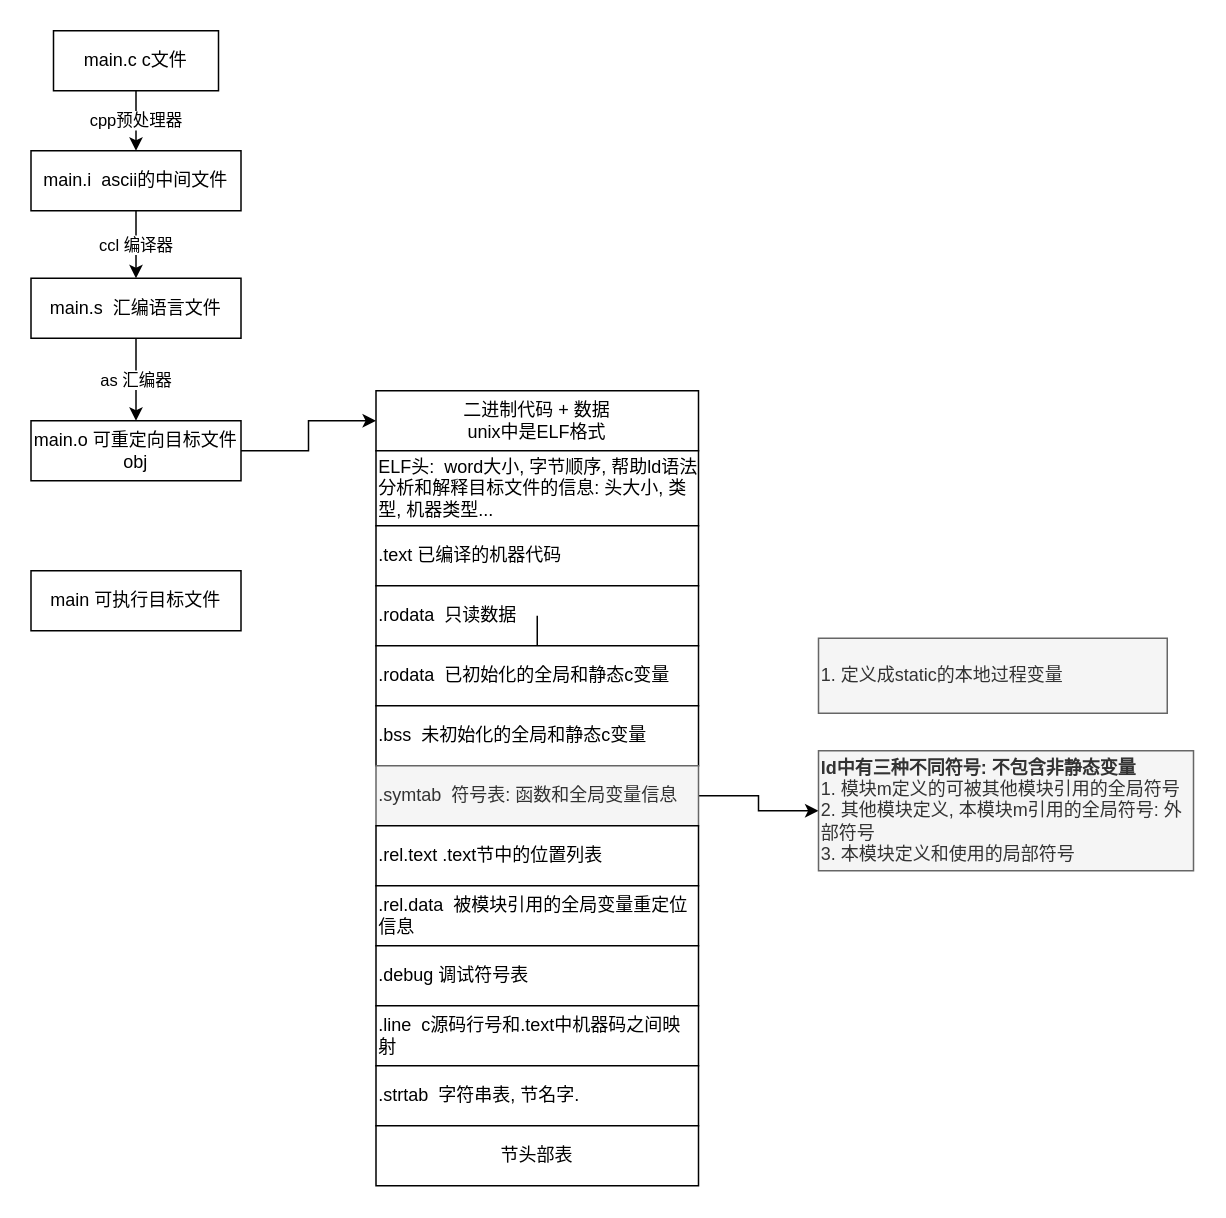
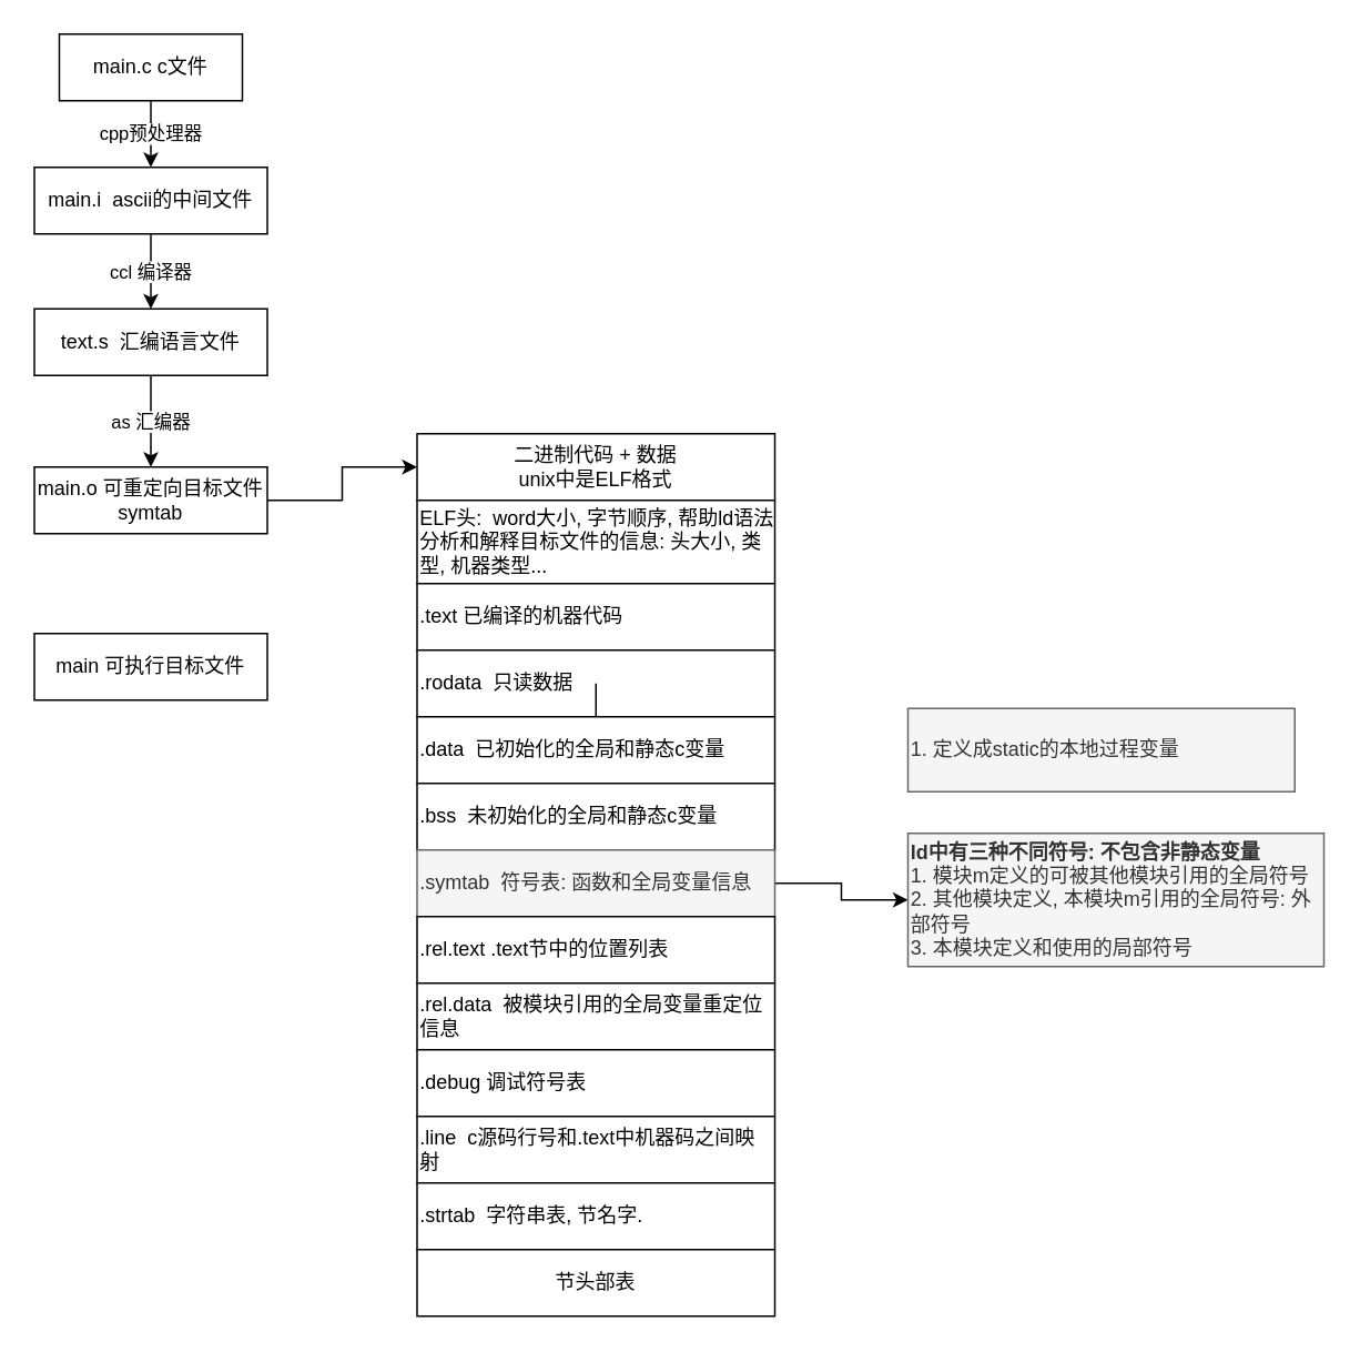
- <mxCell id="7" value="main.s&amp;nbsp; 汇编语言文件" style="rounded=0;whiteSpace=wrap;html=1;" vertex="1" parent="1"><mxGeometry x="20" y="185" width="140" height="40" as="geometry" /></mxCell>
+ <mxCell id="7" value="text.s&amp;nbsp; 汇编语言文件" style="rounded=0;whiteSpace=wrap;html=1;" vertex="1" parent="1"><mxGeometry x="20" y="185" width="140" height="40" as="geometry" /></mxCell>
- <mxCell id="9" value="main.o 可重定向目标文件 obj" style="rounded=0;whiteSpace=wrap;html=1;" vertex="1" parent="1"><mxGeometry x="20" y="280" width="140" height="40" as="geometry" /></mxCell>
+ <mxCell id="9" value="main.o 可重定向目标文件 symtab" style="rounded=0;whiteSpace=wrap;html=1;" vertex="1" parent="1"><mxGeometry x="20" y="280" width="140" height="40" as="geometry" /></mxCell>
- <mxCell id="16" value=".rodata&amp;nbsp; 已初始化的全局和静态c变量" style="whiteSpace=wrap;html=1;rounded=0;align=left;" vertex="1" parent="1"><mxGeometry x="250" y="430" width="215" height="40" as="geometry" /></mxCell>
+ <mxCell id="16" value=".data&amp;nbsp; 已初始化的全局和静态c变量" style="whiteSpace=wrap;html=1;rounded=0;align=left;" vertex="1" parent="1"><mxGeometry x="250" y="430" width="215" height="40" as="geometry" /></mxCell>
